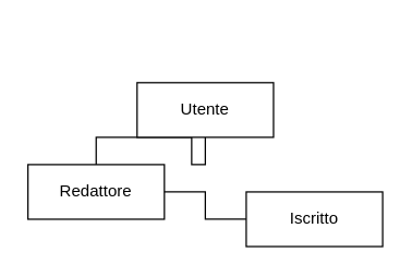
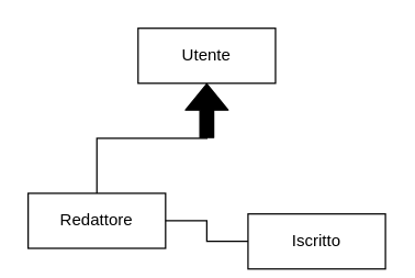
- <mxCell id="6" value="Utente" style="whiteSpace=wrap;html=1;align=center;" vertex="1" parent="1"><mxGeometry x="100" y="60" width="100" height="40" as="geometry" /></mxCell>
+ <mxCell id="6" value="Utente" style="whiteSpace=wrap;html=1;align=center;" vertex="1" parent="1"><mxGeometry x="100" y="20" width="100" height="40" as="geometry" /></mxCell>
- <mxCell id="3" value="Redattore" style="whiteSpace=wrap;html=1;align=center;" vertex="1" parent="1"><mxGeometry x="20" y="120" width="100" height="40" as="geometry" /></mxCell>
+ <mxCell id="3" value="Redattore" style="whiteSpace=wrap;html=1;align=center;" vertex="1" parent="1"><mxGeometry x="20" y="140" width="100" height="40" as="geometry" /></mxCell>
- <mxCell id="5" value="Iscritto" style="whiteSpace=wrap;html=1;align=center;" vertex="1" parent="1"><mxGeometry x="180" y="140" width="100" height="40" as="geometry" /></mxCell>
+ <mxCell id="5" value="Iscritto" style="whiteSpace=wrap;html=1;align=center;" vertex="1" parent="1"><mxGeometry x="180" y="155" width="100" height="40" as="geometry" /></mxCell>
